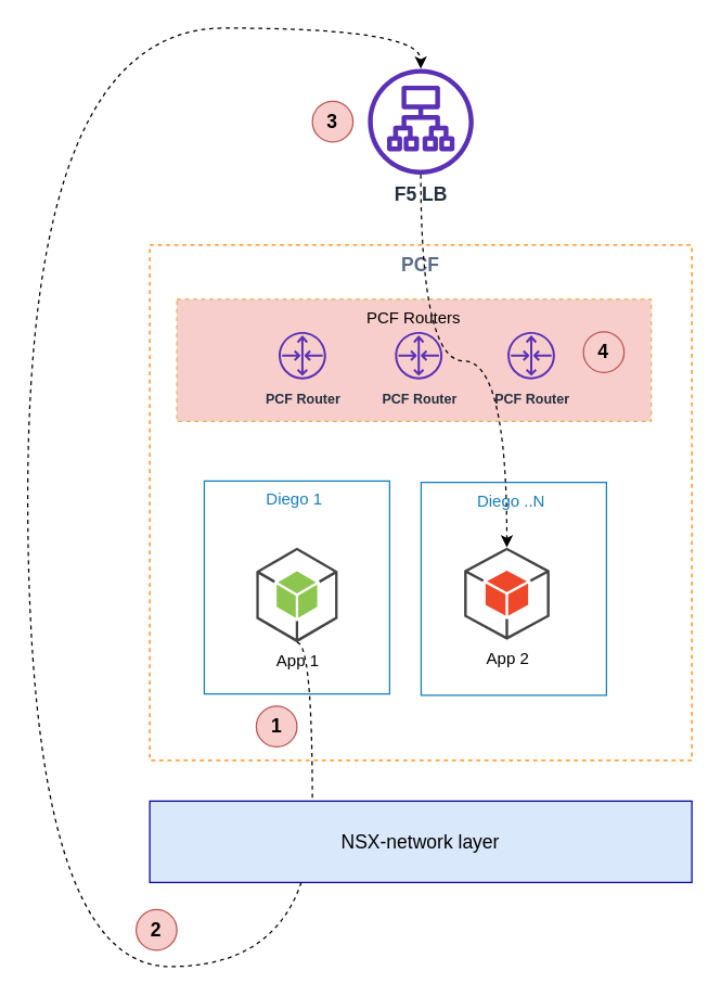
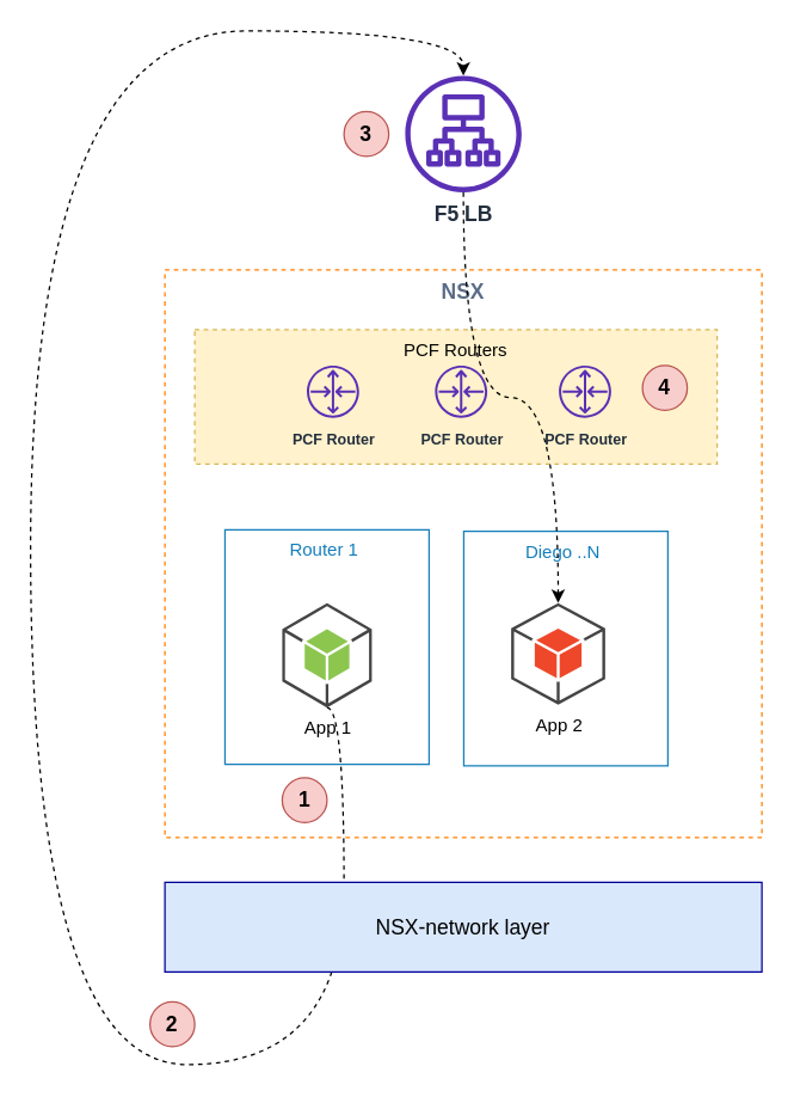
- <mxCell id="2" value="PCF" style="fillColor=none;dashed=1;verticalAlign=top;fontStyle=1;fontColor=#5A6C86;strokeColor=#FF8000;fontSize=14;" vertex="1" parent="1"><mxGeometry x="110" y="180" width="400" height="380" as="geometry" /></mxCell>
+ <mxCell id="2" value="NSX" style="fillColor=none;dashed=1;verticalAlign=top;fontStyle=1;fontColor=#5A6C86;strokeColor=#FF8000;fontSize=14;" vertex="1" parent="1"><mxGeometry x="110" y="180" width="400" height="380" as="geometry" /></mxCell>
- <mxCell id="3" value="PCF Routers&#10;" style="fillColor=#f8cecc;strokeColor=#d6b656;dashed=1;verticalAlign=top;fontStyle=0;" vertex="1" parent="1"><mxGeometry x="130" y="220" width="350" height="90" as="geometry" /></mxCell>
+ <mxCell id="3" value="PCF Routers&#10;" style="fillColor=#fff2cc;strokeColor=#d6b656;dashed=1;verticalAlign=top;fontStyle=0;" vertex="1" parent="1"><mxGeometry x="130" y="220" width="350" height="90" as="geometry" /></mxCell>
- <mxCell id="7" value="Diego 1 " style="fillColor=none;strokeColor=#147EBA;verticalAlign=top;fontStyle=0;fontColor=#147EBA;" vertex="1" parent="1"><mxGeometry x="150.25" y="354" width="136.75" height="157" as="geometry" /></mxCell>
+ <mxCell id="7" value="Router 1 " style="fillColor=none;strokeColor=#147EBA;verticalAlign=top;fontStyle=0;fontColor=#147EBA;" vertex="1" parent="1"><mxGeometry x="150.25" y="354" width="136.75" height="157" as="geometry" /></mxCell>
